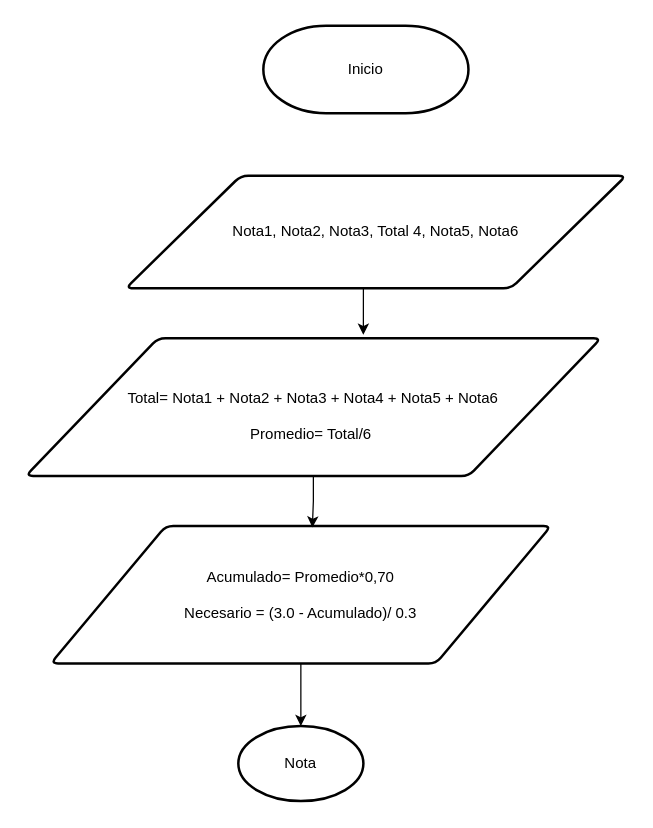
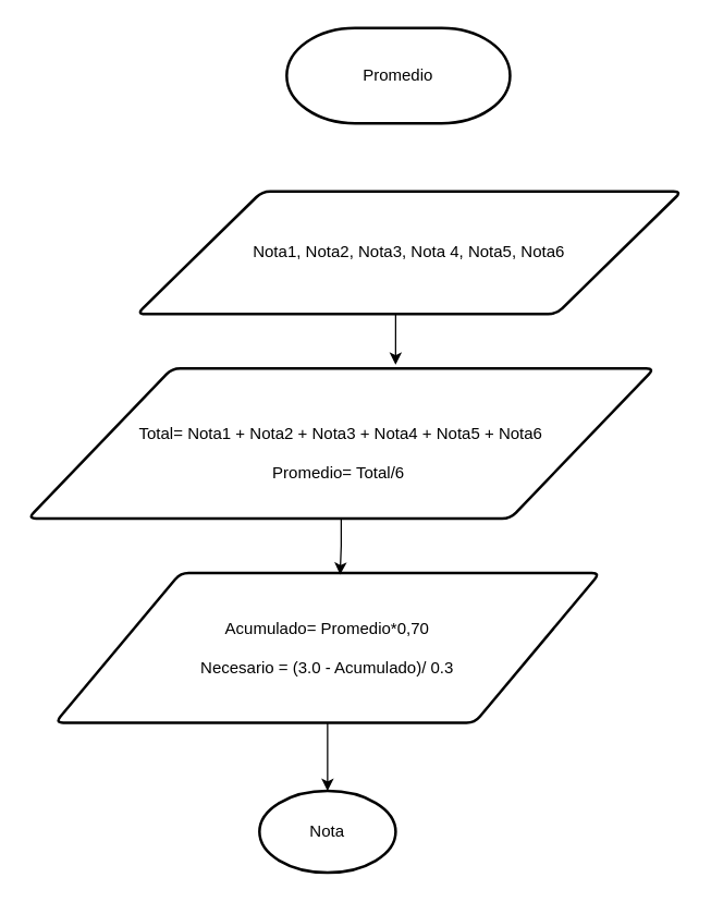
- <mxCell id="2" value="Inicio" style="strokeWidth=2;html=1;shape=mxgraph.flowchart.terminator;whiteSpace=wrap;" vertex="1" parent="1"><mxGeometry x="210" y="20" width="164" height="70" as="geometry" /></mxCell>
+ <mxCell id="2" value="Promedio" style="strokeWidth=2;html=1;shape=mxgraph.flowchart.terminator;whiteSpace=wrap;" vertex="1" parent="1"><mxGeometry x="210" y="20" width="164" height="70" as="geometry" /></mxCell>
- <mxCell id="3" value="Nota1, Nota2, Nota3, Total 4, Nota5, Nota6" style="shape=parallelogram;html=1;strokeWidth=2;perimeter=parallelogramPerimeter;whiteSpace=wrap;rounded=1;arcSize=12;size=0.23;" vertex="1" parent="1"><mxGeometry x="100" y="140" width="400" height="90" as="geometry" /></mxCell>
+ <mxCell id="3" value="Nota1, Nota2, Nota3, Nota 4, Nota5, Nota6" style="shape=parallelogram;html=1;strokeWidth=2;perimeter=parallelogramPerimeter;whiteSpace=wrap;rounded=1;arcSize=12;size=0.23;" vertex="1" parent="1"><mxGeometry x="100" y="140" width="400" height="90" as="geometry" /></mxCell>
